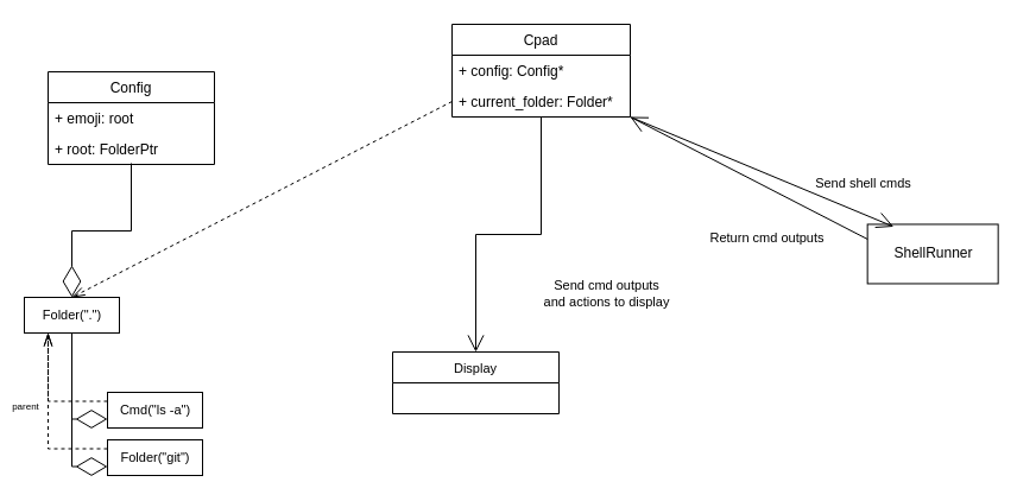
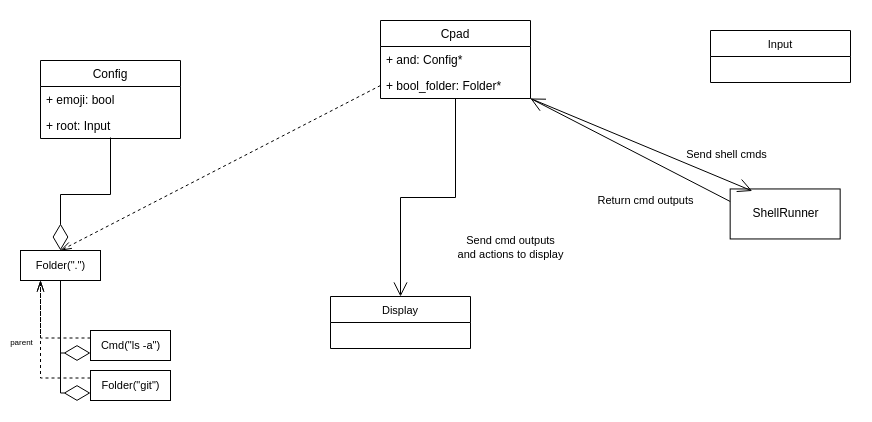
+ <mxCell id="18" value="Input" style="swimlane;fontStyle=0;childLayout=stackLayout;horizontal=1;startSize=26;fillColor=none;horizontalStack=0;resizeParent=1;resizeParentMax=0;resizeLast=0;collapsible=1;marginBottom=0;fontSize=11;" parent="1" vertex="1"><mxGeometry x="710" y="30" width="140" height="52" as="geometry" /></mxCell>
- <mxCell id="3" value="+ config: Config*" style="text;strokeColor=none;fillColor=none;align=left;verticalAlign=top;spacingLeft=4;spacingRight=4;overflow=hidden;rotatable=0;points=[[0,0.5],[1,0.5]];portConstraint=eastwest;" parent="2" vertex="1"><mxGeometry y="26" width="150" height="26" as="geometry" /></mxCell>
+ <mxCell id="3" value="+ and: Config*" style="text;strokeColor=none;fillColor=none;align=left;verticalAlign=top;spacingLeft=4;spacingRight=4;overflow=hidden;rotatable=0;points=[[0,0.5],[1,0.5]];portConstraint=eastwest;" parent="2" vertex="1"><mxGeometry y="26" width="150" height="26" as="geometry" /></mxCell>
- <mxCell id="4" value="+ current_folder: Folder*" style="text;strokeColor=none;fillColor=none;align=left;verticalAlign=top;spacingLeft=4;spacingRight=4;overflow=hidden;rotatable=0;points=[[0,0.5],[1,0.5]];portConstraint=eastwest;" parent="2" vertex="1"><mxGeometry y="52" width="150" height="26" as="geometry" /></mxCell>
+ <mxCell id="4" value="+ bool_folder: Folder*" style="text;strokeColor=none;fillColor=none;align=left;verticalAlign=top;spacingLeft=4;spacingRight=4;overflow=hidden;rotatable=0;points=[[0,0.5],[1,0.5]];portConstraint=eastwest;" parent="2" vertex="1"><mxGeometry y="52" width="150" height="26" as="geometry" /></mxCell>
- <mxCell id="6" value="+ emoji: root" style="text;strokeColor=none;fillColor=none;align=left;verticalAlign=top;spacingLeft=4;spacingRight=4;overflow=hidden;rotatable=0;points=[[0,0.5],[1,0.5]];portConstraint=eastwest;" parent="5" vertex="1"><mxGeometry y="26" width="140" height="26" as="geometry" /></mxCell>
+ <mxCell id="6" value="+ emoji: bool" style="text;strokeColor=none;fillColor=none;align=left;verticalAlign=top;spacingLeft=4;spacingRight=4;overflow=hidden;rotatable=0;points=[[0,0.5],[1,0.5]];portConstraint=eastwest;" parent="5" vertex="1"><mxGeometry y="26" width="140" height="26" as="geometry" /></mxCell>
- <mxCell id="7" value="+ root: FolderPtr" style="text;align=left;verticalAlign=top;spacingLeft=4;spacingRight=4;overflow=hidden;rotatable=0;points=[[0,0.5],[1,0.5]];portConstraint=eastwest;" parent="5" vertex="1"><mxGeometry y="52" width="140" height="26" as="geometry" /></mxCell>
+ <mxCell id="7" value="+ root: Input" style="text;align=left;verticalAlign=top;spacingLeft=4;spacingRight=4;overflow=hidden;rotatable=0;points=[[0,0.5],[1,0.5]];portConstraint=eastwest;" parent="5" vertex="1"><mxGeometry y="52" width="140" height="26" as="geometry" /></mxCell>
